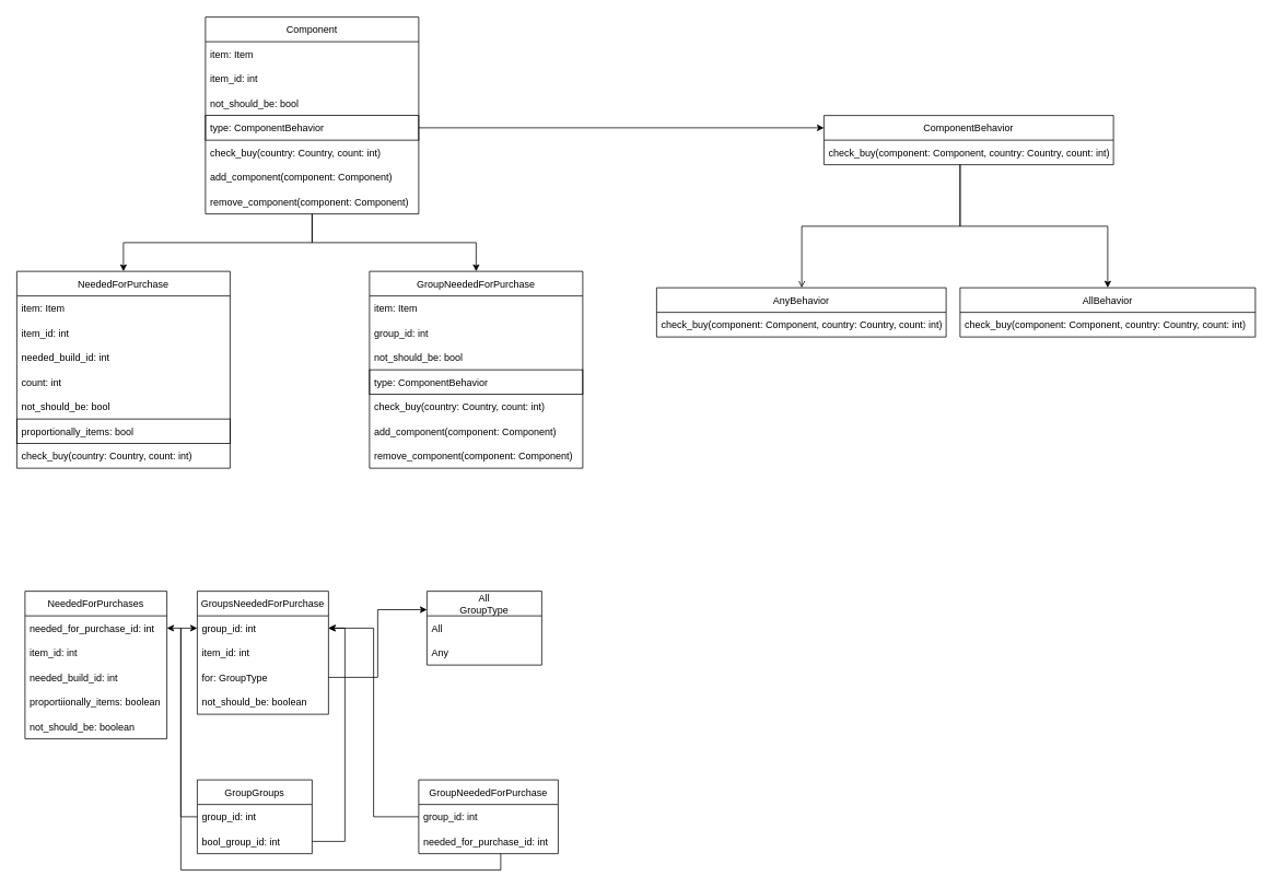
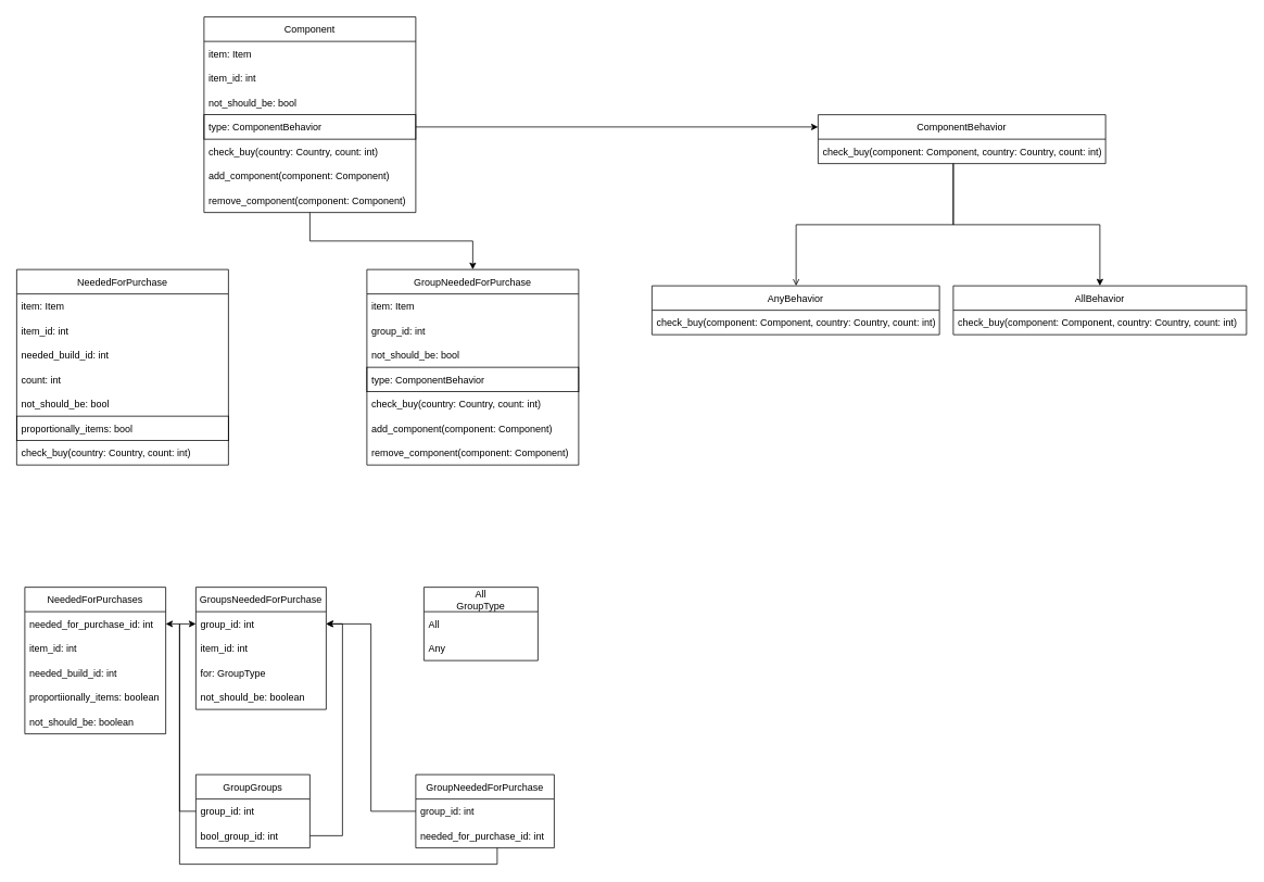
- <mxCell id="2" value="" style="edgeStyle=orthogonalEdgeStyle;rounded=0;orthogonalLoop=1;jettySize=auto;html=1;" parent="1" source="4" target="21" edge="1"><mxGeometry relative="1" as="geometry" /></mxCell>
- <mxCell id="51" style="edgeStyle=orthogonalEdgeStyle;rounded=0;orthogonalLoop=1;jettySize=auto;html=1;entryX=0;entryY=0.25;entryDx=0;entryDy=0;" parent="1" source="46" target="48" edge="1"><mxGeometry relative="1" as="geometry" /></mxCell>
